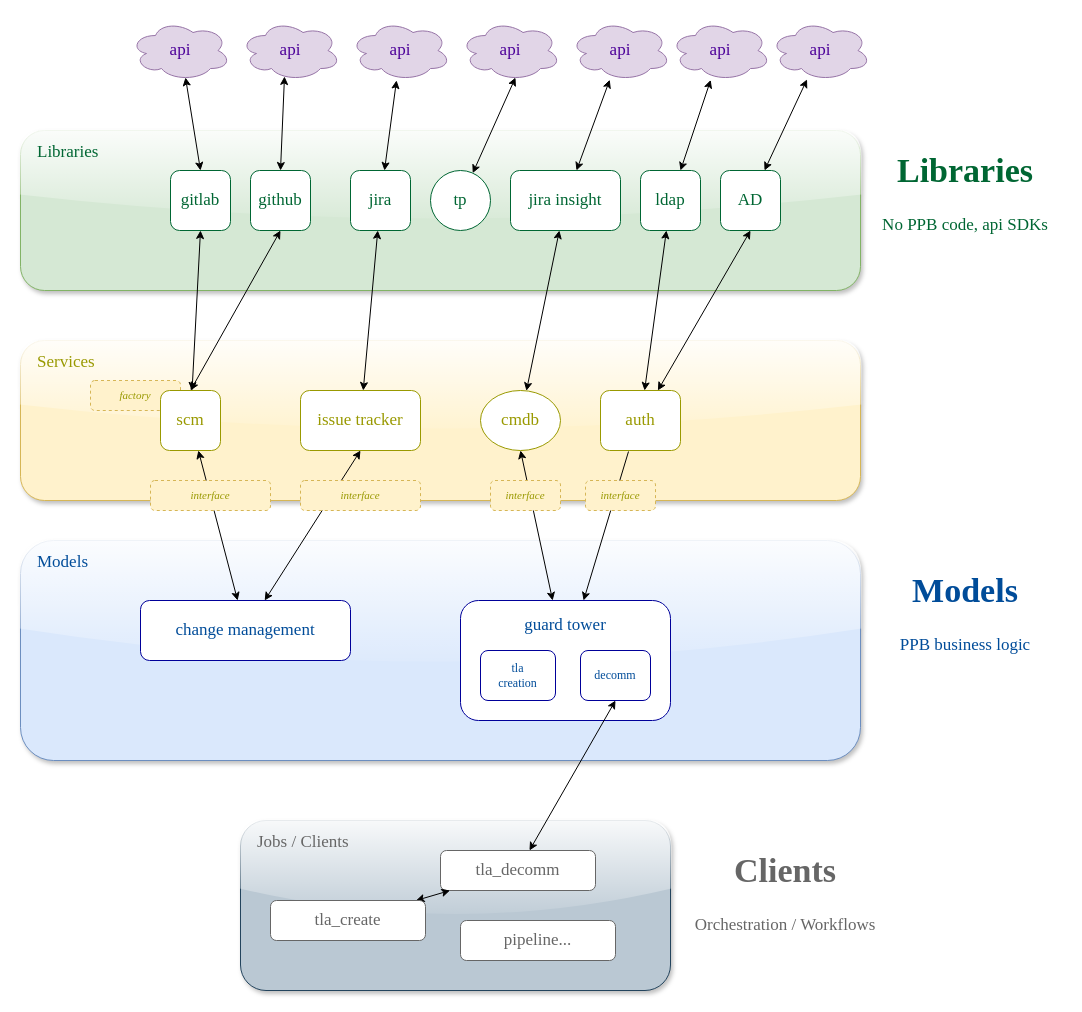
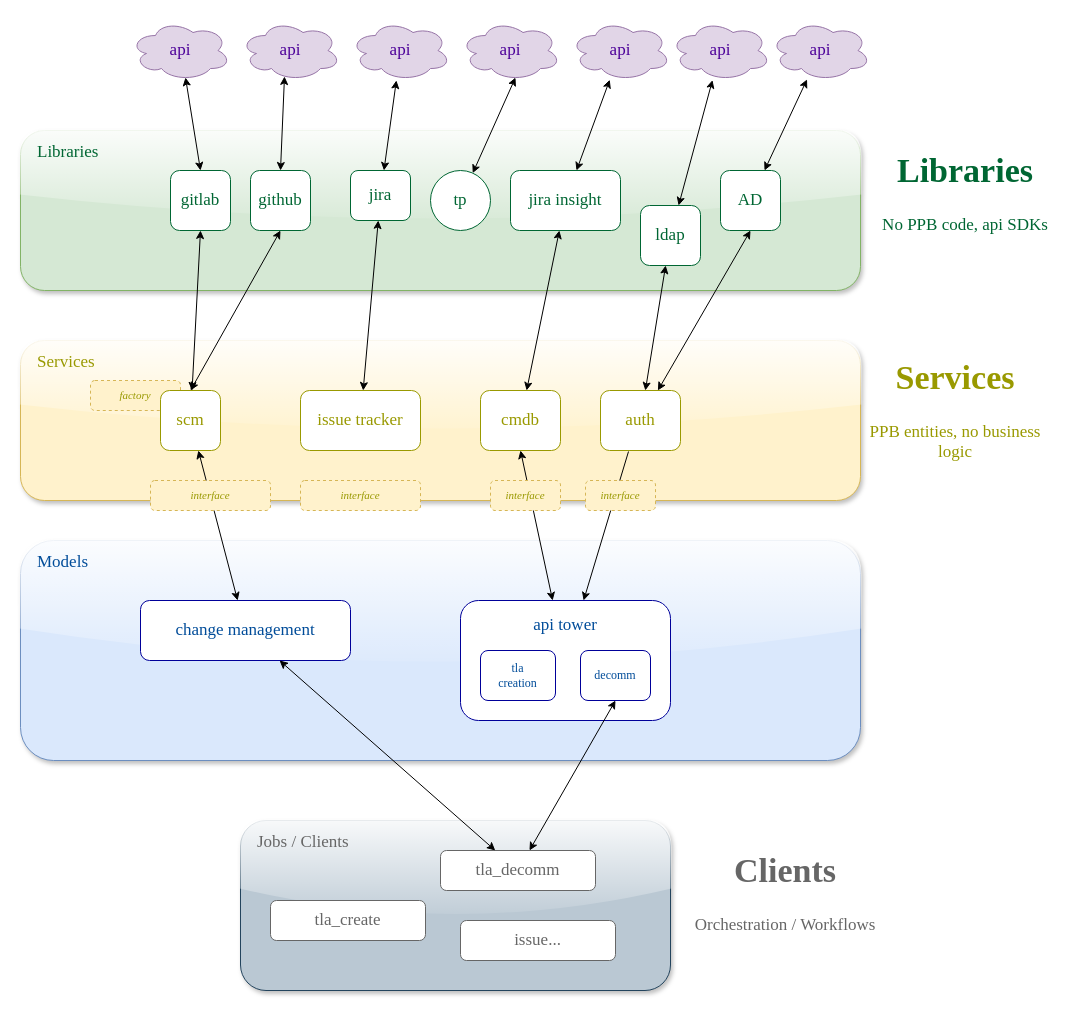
- <mxCell id="7" value="jira" style="whiteSpace=wrap;html=1;aspect=fixed;fontFamily=Verdana;fontSize=17;align=center;verticalAlign=middle;fontColor=#006633;strokeColor=#006633;rounded=1;" vertex="1" parent="1"><mxGeometry x="350" y="170" width="60" height="60" as="geometry" /></mxCell>
+ <mxCell id="7" value="jira" style="whiteSpace=wrap;html=1;aspect=fixed;fontFamily=Verdana;fontSize=17;align=center;verticalAlign=middle;fontColor=#006633;strokeColor=#006633;rounded=1;" vertex="1" parent="1"><mxGeometry x="350" y="170" width="60" height="50" as="geometry" /></mxCell>
- <mxCell id="30" value="ldap" style="whiteSpace=wrap;html=1;aspect=fixed;fontFamily=Verdana;fontSize=17;align=center;verticalAlign=middle;fontColor=#006633;strokeColor=#006633;rounded=1;" vertex="1" parent="1"><mxGeometry x="640" y="170" width="60" height="60" as="geometry" /></mxCell>
+ <mxCell id="30" value="ldap" style="whiteSpace=wrap;html=1;aspect=fixed;fontFamily=Verdana;fontSize=17;align=center;verticalAlign=middle;fontColor=#006633;strokeColor=#006633;rounded=1;" vertex="1" parent="1"><mxGeometry x="640" y="205" width="60" height="60" as="geometry" /></mxCell>
+ <mxCell id="25" value="&lt;h1&gt;Services&lt;/h1&gt;&lt;p&gt;PPB entities, no business logic&lt;/p&gt;" style="text;html=1;strokeColor=none;fillColor=none;spacing=5;spacingTop=-20;whiteSpace=wrap;overflow=hidden;rounded=0;fontFamily=Verdana;fontSize=17;align=center;verticalAlign=middle;fontColor=#999900;" vertex="1" parent="1"><mxGeometry x="860" y="350" width="190" height="120" as="geometry" /></mxCell>
- <mxCell id="29" value="cmdb" style="ellipse;whiteSpace=wrap;html=1;fontFamily=Verdana;fontSize=17;align=center;verticalAlign=middle;strokeColor=#999900;fontColor=#999900;" vertex="1" parent="1"><mxGeometry x="480" y="390" width="80" height="60" as="geometry" /></mxCell>
+ <mxCell id="29" value="cmdb" style="whiteSpace=wrap;html=1;fontFamily=Verdana;fontSize=17;align=center;verticalAlign=middle;strokeColor=#999900;fontColor=#999900;rounded=1;" vertex="1" parent="1"><mxGeometry x="480" y="390" width="80" height="60" as="geometry" /></mxCell>
- <mxCell id="23" value="" style="endArrow=classic;startArrow=classic;html=1;fontFamily=Verdana;fontSize=17;fontColor=#000099;entryX=0.5;entryY=1;entryDx=0;entryDy=0;strokeWidth=1;" edge="1" parent="1" source="13" target="20"><mxGeometry width="50" height="50" relative="1" as="geometry"><mxPoint x="530" y="420" as="sourcePoint" /><mxPoint x="580" y="370" as="targetPoint" /></mxGeometry></mxCell>
- <mxCell id="26" value="&lt;h1&gt;Models&lt;/h1&gt;&lt;p&gt;PPB business logic&lt;/p&gt;" style="text;html=1;strokeColor=none;fillColor=none;spacing=5;spacingTop=-20;whiteSpace=wrap;overflow=hidden;rounded=0;fontFamily=Verdana;fontSize=17;align=center;verticalAlign=middle;fontColor=#004C99;" vertex="1" parent="1"><mxGeometry x="870" y="560" width="190" height="120" as="geometry" /></mxCell>
- <mxCell id="27" value="guard tower" style="rounded=1;whiteSpace=wrap;html=1;fontFamily=Verdana;fontSize=17;align=center;verticalAlign=top;strokeColor=#000099;glass=0;shadow=0;fontColor=#004C99;spacingTop=8;" vertex="1" parent="1"><mxGeometry x="460" y="600" width="210" height="120" as="geometry" /></mxCell>
+ <mxCell id="27" value="api tower" style="rounded=1;whiteSpace=wrap;html=1;fontFamily=Verdana;fontSize=17;align=center;verticalAlign=top;strokeColor=#000099;glass=0;shadow=0;fontColor=#004C99;spacingTop=8;" vertex="1" parent="1"><mxGeometry x="460" y="600" width="210" height="120" as="geometry" /></mxCell>
- <mxCell id="53" value="" style="endArrow=classic;startArrow=classic;html=1;fontFamily=Verdana;fontSize=12;fontColor=#666666;" edge="1" parent="1" source="52" target="54"><mxGeometry width="50" height="50" relative="1" as="geometry"><mxPoint x="500" y="630" as="sourcePoint" /><mxPoint x="550" y="580" as="targetPoint" /></mxGeometry></mxCell>
+ <mxCell id="53" value="" style="endArrow=classic;startArrow=classic;html=1;fontFamily=Verdana;fontSize=12;fontColor=#666666;" edge="1" parent="1" source="52" target="13"><mxGeometry width="50" height="50" relative="1" as="geometry"><mxPoint x="500" y="630" as="sourcePoint" /><mxPoint x="550" y="580" as="targetPoint" /></mxGeometry></mxCell>
- <mxCell id="55" value="pipeline..." style="rounded=1;whiteSpace=wrap;html=1;fontFamily=Verdana;fontSize=17;align=center;verticalAlign=middle;fontColor=#666666;strokeColor=#666666;" vertex="1" parent="1"><mxGeometry x="460" y="920" width="155" height="40" as="geometry" /></mxCell>
+ <mxCell id="55" value="issue..." style="rounded=1;whiteSpace=wrap;html=1;fontFamily=Verdana;fontSize=17;align=center;verticalAlign=middle;fontColor=#666666;strokeColor=#666666;" vertex="1" parent="1"><mxGeometry x="460" y="920" width="155" height="40" as="geometry" /></mxCell>
